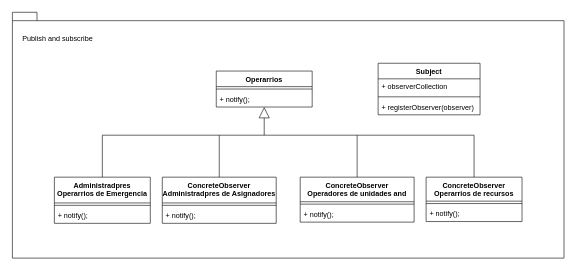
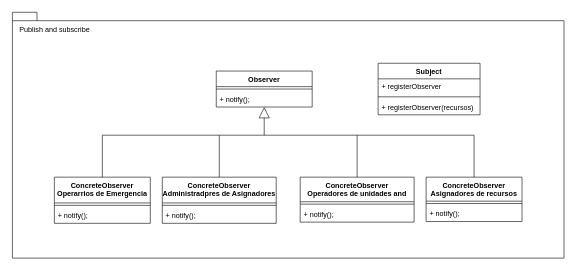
- <mxCell id="28" value="Publish and subscribe" style="text;html=1;resizable=0;points=[];autosize=1;align=left;verticalAlign=top;spacingTop=-4;" vertex="1" parent="1"><mxGeometry x="35" y="55" width="140" height="20" as="geometry" /></mxCell>
+ <mxCell id="28" value="Publish and subscribe" style="text;html=1;resizable=0;points=[];autosize=1;align=left;verticalAlign=top;spacingTop=-4;" vertex="1" parent="1"><mxGeometry x="30" y="40" width="140" height="20" as="geometry" /></mxCell>
- <mxCell id="2" value="Operarrios" style="swimlane;fontStyle=1;align=center;verticalAlign=top;childLayout=stackLayout;horizontal=1;startSize=26;horizontalStack=0;resizeParent=1;resizeParentMax=0;resizeLast=0;collapsible=1;marginBottom=0;" vertex="1" parent="1"><mxGeometry x="360" y="118" width="160" height="60" as="geometry" /></mxCell>
+ <mxCell id="2" value="Observer" style="swimlane;fontStyle=1;align=center;verticalAlign=top;childLayout=stackLayout;horizontal=1;startSize=26;horizontalStack=0;resizeParent=1;resizeParentMax=0;resizeLast=0;collapsible=1;marginBottom=0;" vertex="1" parent="1"><mxGeometry x="360" y="118" width="160" height="60" as="geometry" /></mxCell>
- <mxCell id="6" value="+ observerCollection" style="text;strokeColor=none;fillColor=none;align=left;verticalAlign=top;spacingLeft=4;spacingRight=4;overflow=hidden;rotatable=0;points=[[0,0.5],[1,0.5]];portConstraint=eastwest;" vertex="1" parent="5"><mxGeometry y="26" width="170" height="26" as="geometry" /></mxCell>
+ <mxCell id="6" value="+ registerObserver" style="text;strokeColor=none;fillColor=none;align=left;verticalAlign=top;spacingLeft=4;spacingRight=4;overflow=hidden;rotatable=0;points=[[0,0.5],[1,0.5]];portConstraint=eastwest;" vertex="1" parent="5"><mxGeometry y="26" width="170" height="26" as="geometry" /></mxCell>
- <mxCell id="8" value="+ registerObserver(observer)" style="text;strokeColor=none;fillColor=none;align=left;verticalAlign=top;spacingLeft=4;spacingRight=4;overflow=hidden;rotatable=0;points=[[0,0.5],[1,0.5]];portConstraint=eastwest;" vertex="1" parent="5"><mxGeometry y="60" width="170" height="26" as="geometry" /></mxCell>
+ <mxCell id="8" value="+ registerObserver(recursos)" style="text;strokeColor=none;fillColor=none;align=left;verticalAlign=top;spacingLeft=4;spacingRight=4;overflow=hidden;rotatable=0;points=[[0,0.5],[1,0.5]];portConstraint=eastwest;" vertex="1" parent="5"><mxGeometry y="60" width="170" height="26" as="geometry" /></mxCell>
- <mxCell id="9" value="Administradpres&#10;Operarrios de Emergencia&#10;" style="swimlane;fontStyle=1;align=center;verticalAlign=top;childLayout=stackLayout;horizontal=1;startSize=43;horizontalStack=0;resizeParent=1;resizeParentMax=0;resizeLast=0;collapsible=1;marginBottom=0;" vertex="1" parent="1"><mxGeometry x="90" y="295" width="160" height="77" as="geometry" /></mxCell>
+ <mxCell id="9" value="ConcreteObserver&#10;Operarrios de Emergencia&#10;" style="swimlane;fontStyle=1;align=center;verticalAlign=top;childLayout=stackLayout;horizontal=1;startSize=43;horizontalStack=0;resizeParent=1;resizeParentMax=0;resizeLast=0;collapsible=1;marginBottom=0;" vertex="1" parent="1"><mxGeometry x="90" y="295" width="160" height="77" as="geometry" /></mxCell>
- <mxCell id="18" value="ConcreteObserver&#10;Operarrios de recursos&#10;" style="swimlane;fontStyle=1;align=center;verticalAlign=top;childLayout=stackLayout;horizontal=1;startSize=40;horizontalStack=0;resizeParent=1;resizeParentMax=0;resizeLast=0;collapsible=1;marginBottom=0;" vertex="1" parent="1"><mxGeometry x="710" y="295" width="160" height="74" as="geometry" /></mxCell>
+ <mxCell id="18" value="ConcreteObserver&#10;Asignadores de recursos&#10;" style="swimlane;fontStyle=1;align=center;verticalAlign=top;childLayout=stackLayout;horizontal=1;startSize=40;horizontalStack=0;resizeParent=1;resizeParentMax=0;resizeLast=0;collapsible=1;marginBottom=0;" vertex="1" parent="1"><mxGeometry x="710" y="295" width="160" height="74" as="geometry" /></mxCell>
